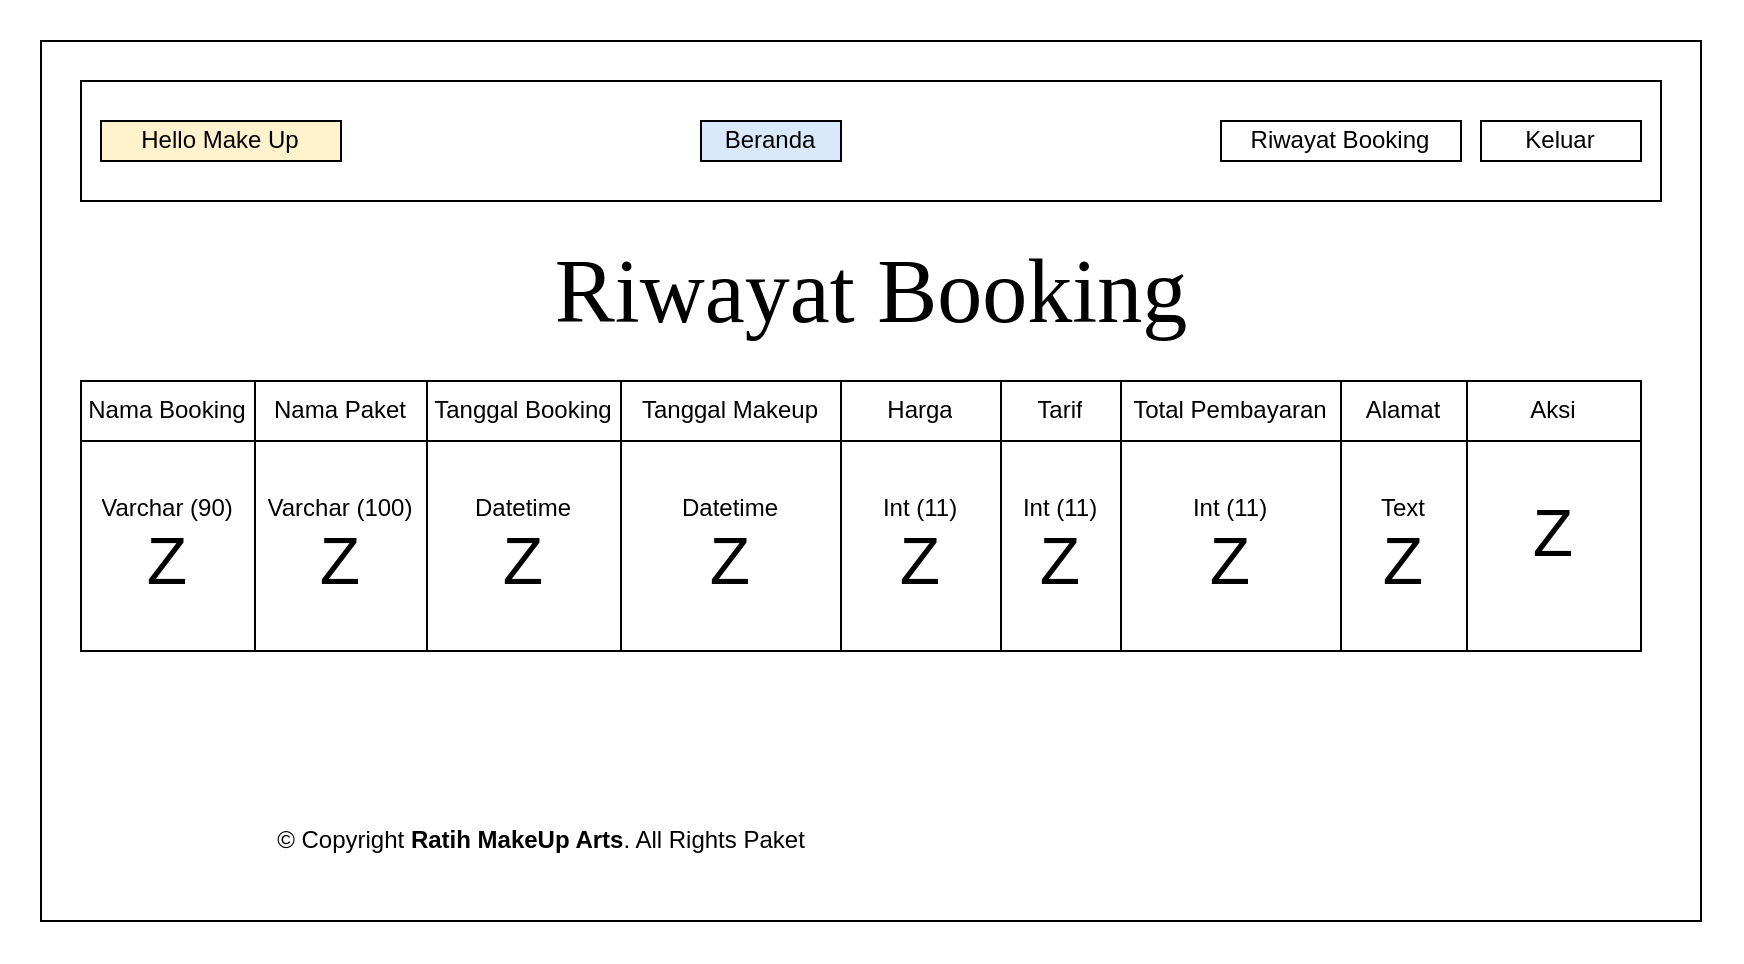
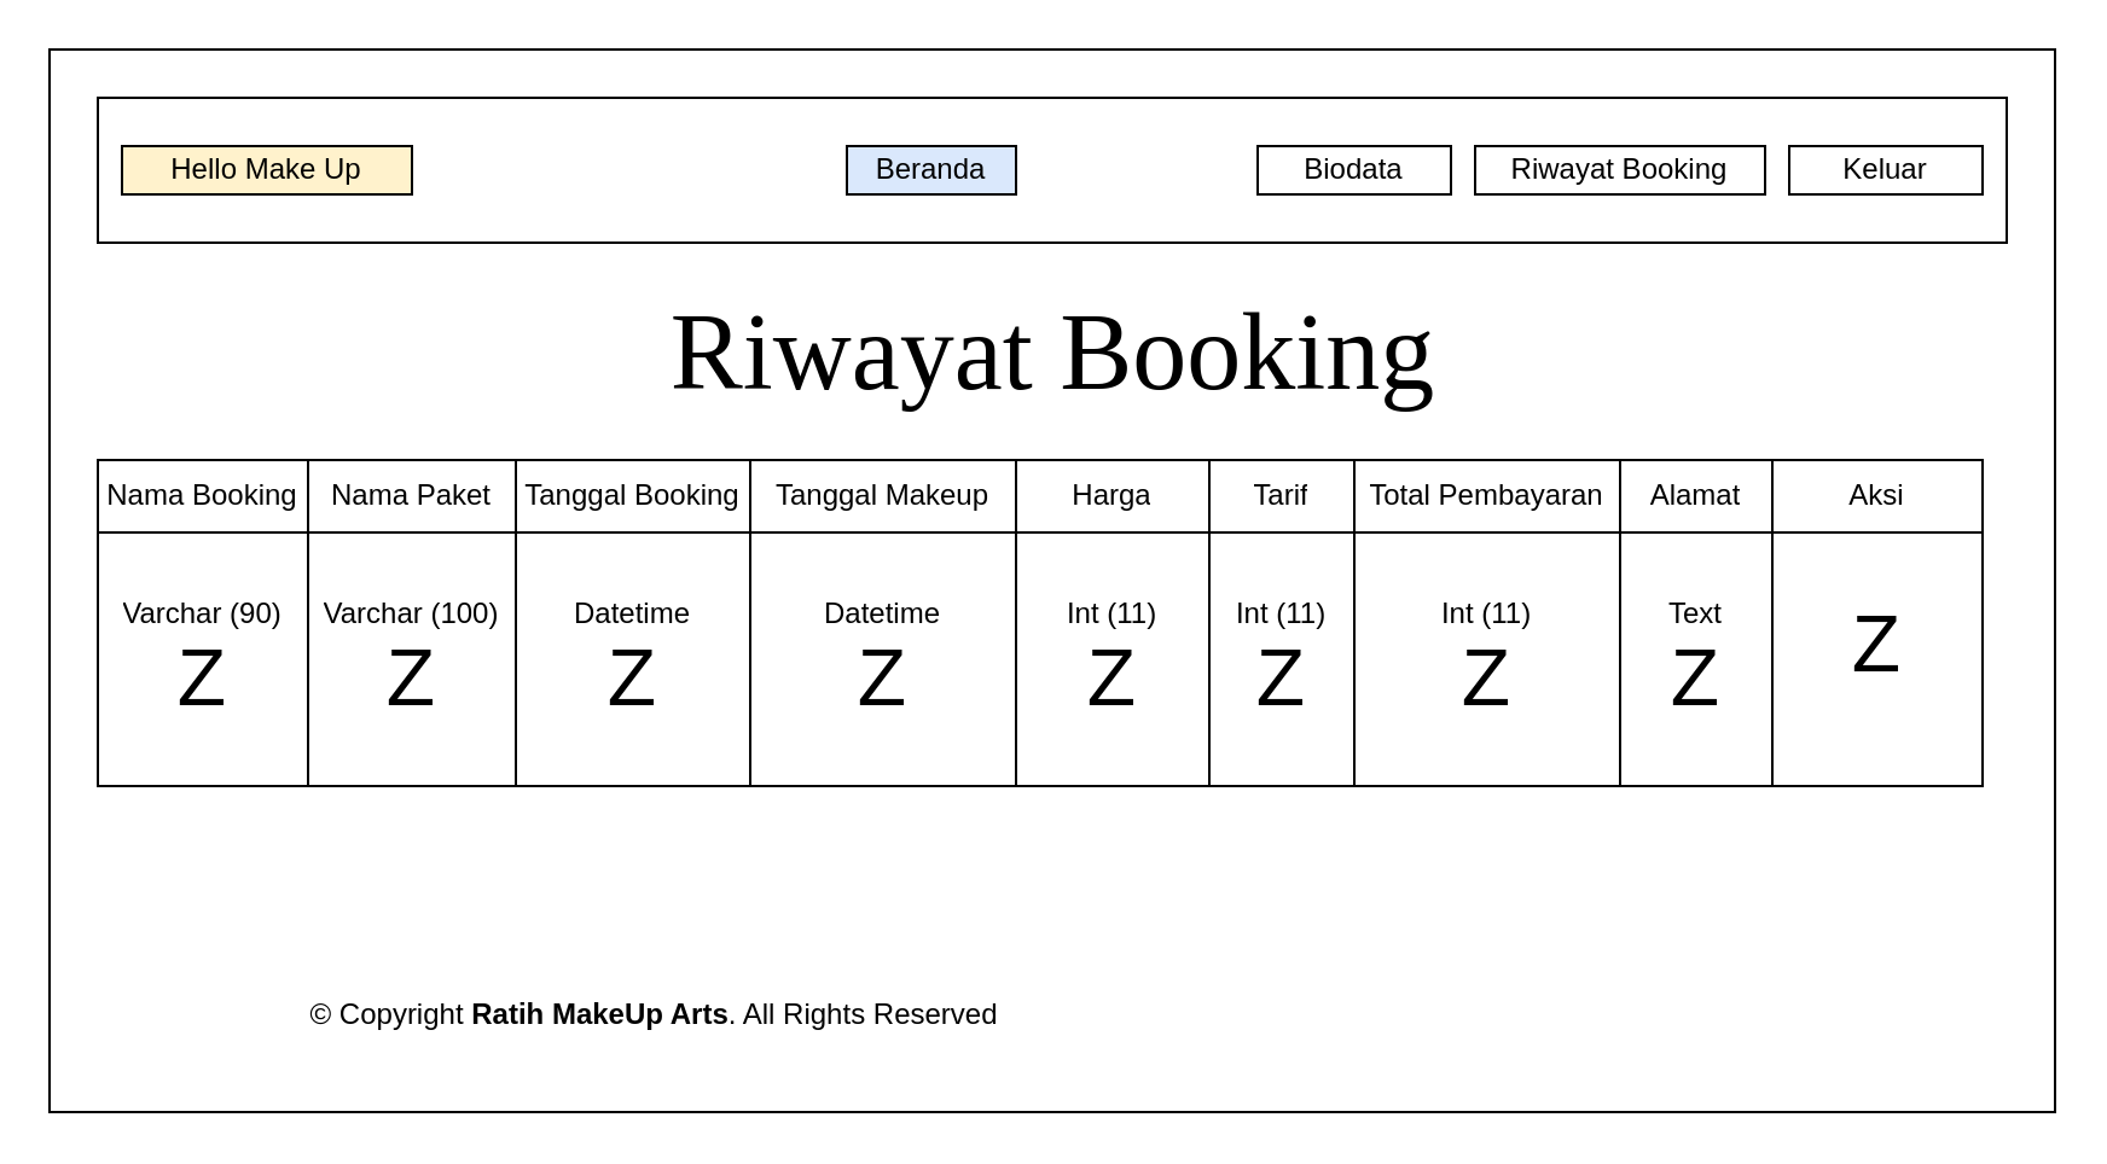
+ <mxCell id="6" value="Biodata" style="whiteSpace=wrap;html=1;" vertex="1" parent="1"><mxGeometry x="520" y="60" width="80" height="20" as="geometry" /></mxCell>
- <mxCell id="31" value="© Copyright &lt;strong&gt;&lt;span&gt;Ratih MakeUp Arts&lt;/span&gt;&lt;/strong&gt;. All Rights Paket&lt;br/&gt;&#09;&#09;&#09;" style="text;html=1;align=center;verticalAlign=middle;resizable=0;points=[];autosize=1;" vertex="1" parent="1"><mxGeometry x="120" y="410" width="300" height="20" as="geometry" /></mxCell>
+ <mxCell id="31" value="© Copyright &lt;strong&gt;&lt;span&gt;Ratih MakeUp Arts&lt;/span&gt;&lt;/strong&gt;. All Rights Reserved&lt;br/&gt;&#09;&#09;&#09;" style="text;html=1;align=center;verticalAlign=middle;resizable=0;points=[];autosize=1;" vertex="1" parent="1"><mxGeometry x="120" y="410" width="300" height="20" as="geometry" /></mxCell>
